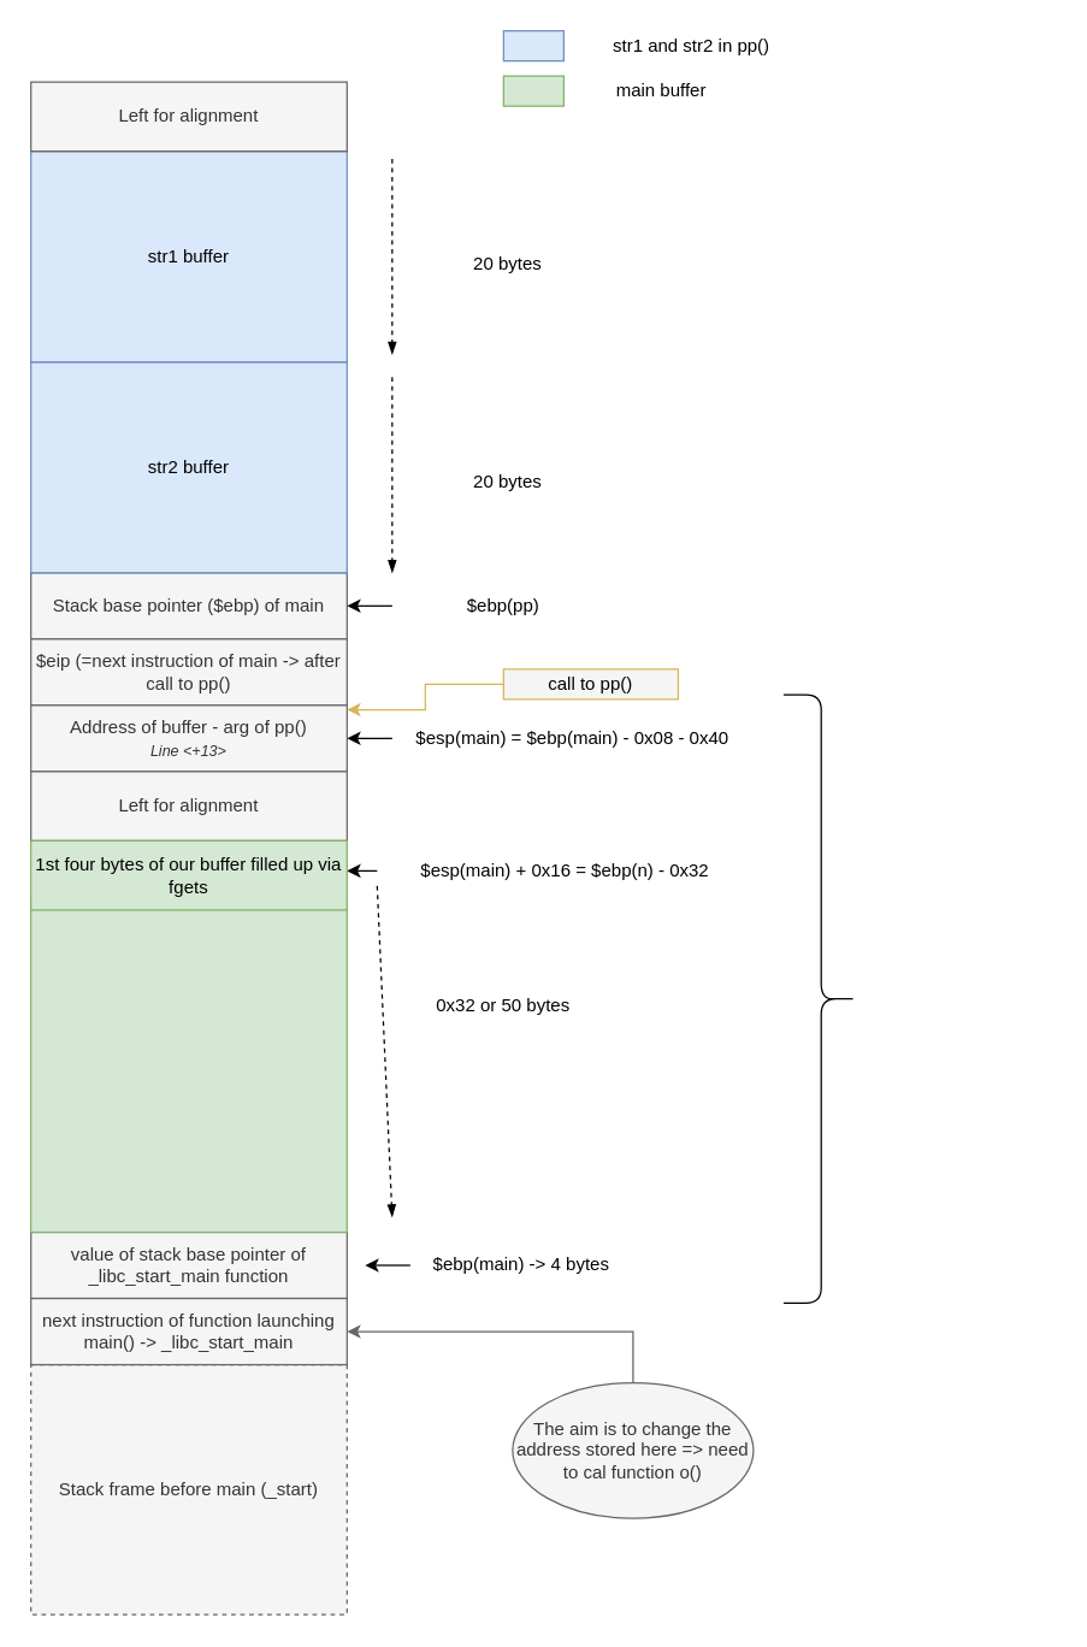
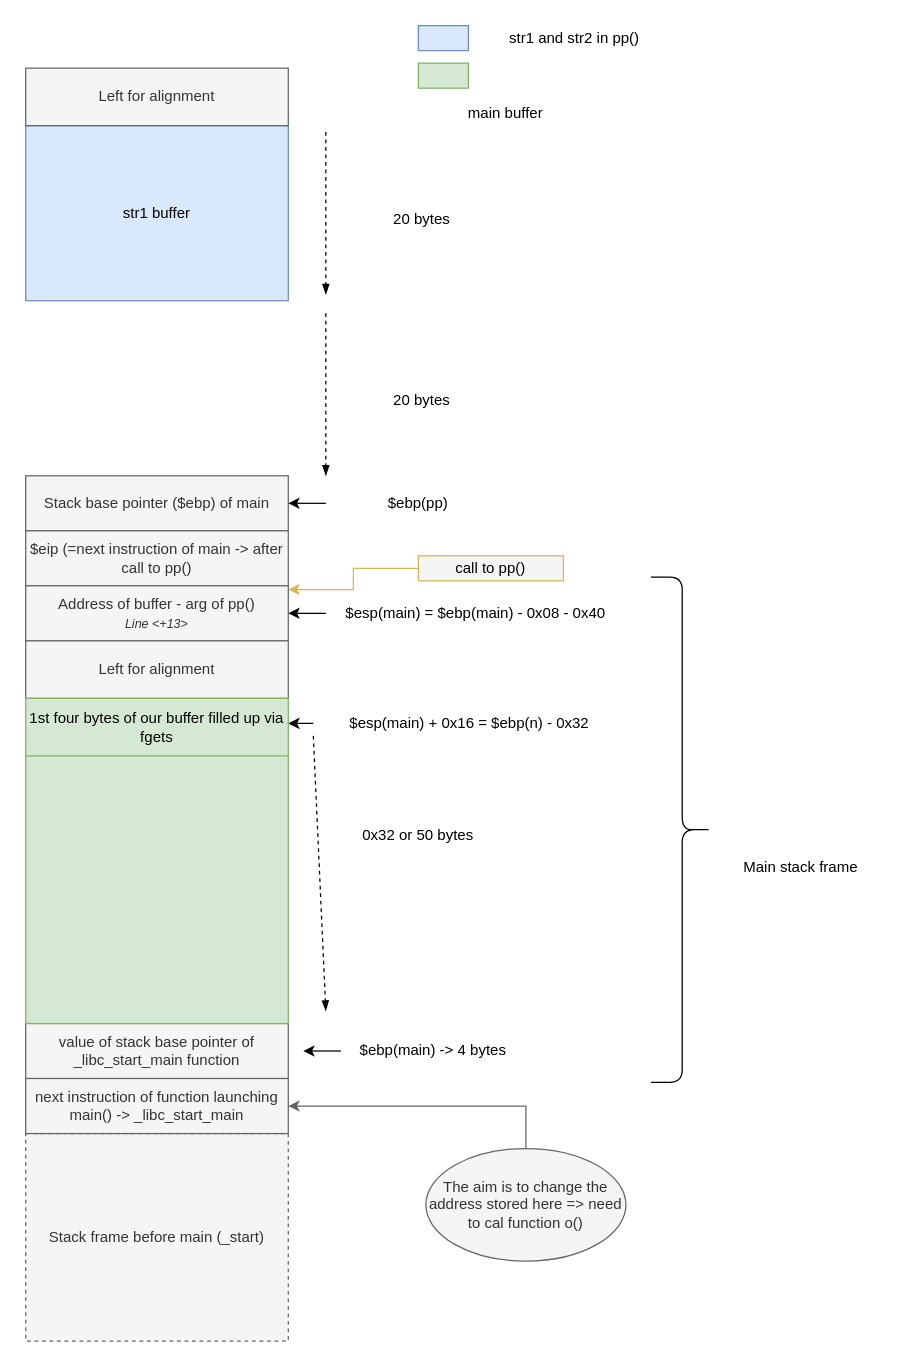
- <mxCell id="9" value="main buffer" style="text;html=1;strokeColor=none;fillColor=none;align=center;verticalAlign=middle;whiteSpace=wrap;rounded=0;" parent="1" vertex="1"><mxGeometry x="384" y="50" width="110" height="20" as="geometry" /></mxCell>
+ <mxCell id="9" value="main buffer" style="text;html=1;strokeColor=none;fillColor=none;align=center;verticalAlign=middle;whiteSpace=wrap;rounded=0;" parent="1" vertex="1"><mxGeometry x="349" y="80" width="110" height="20" as="geometry" /></mxCell>
- <mxCell id="31" value="str2 buffer" style="rounded=0;whiteSpace=wrap;html=1;fillColor=#dae8fc;strokeColor=#6c8ebf;" vertex="1" parent="1"><mxGeometry x="20" y="240" width="210" height="140" as="geometry" /></mxCell>
+ <mxCell id="26" value="Main stack frame" style="text;html=1;strokeColor=none;fillColor=none;align=center;verticalAlign=middle;whiteSpace=wrap;rounded=0;" vertex="1" parent="1"><mxGeometry x="580" y="682.5" width="120" height="20" as="geometry" /></mxCell>
